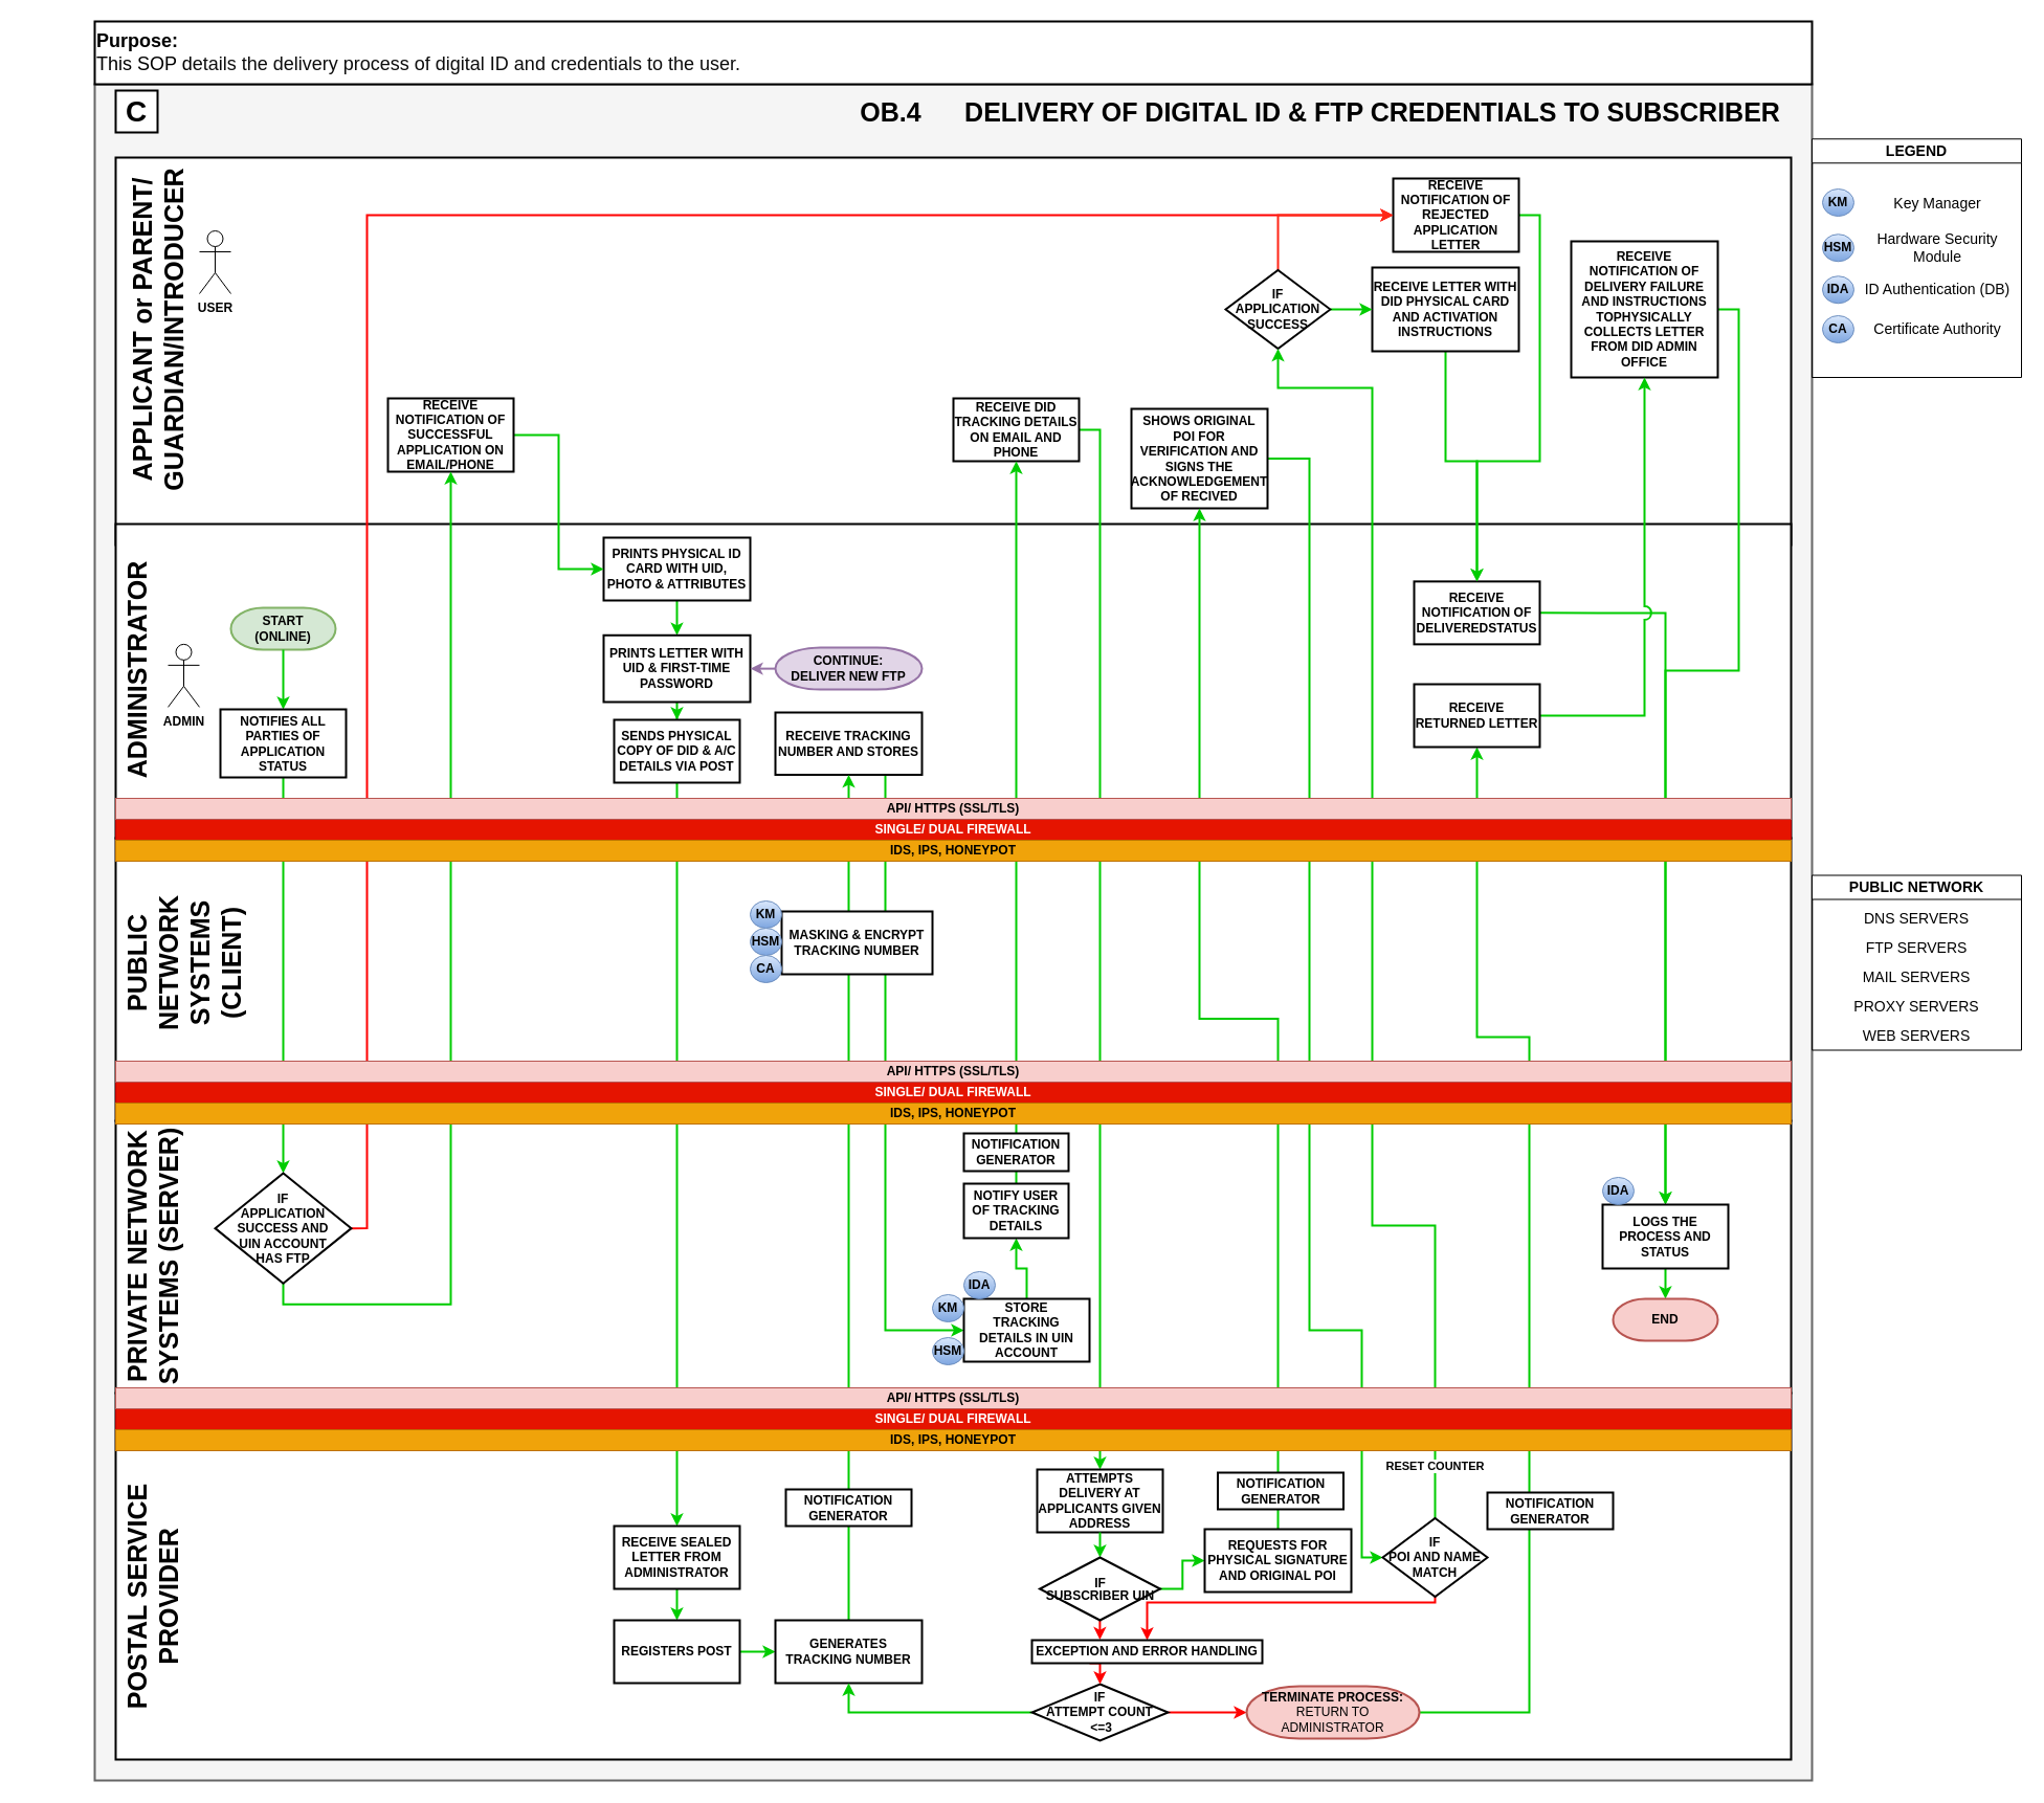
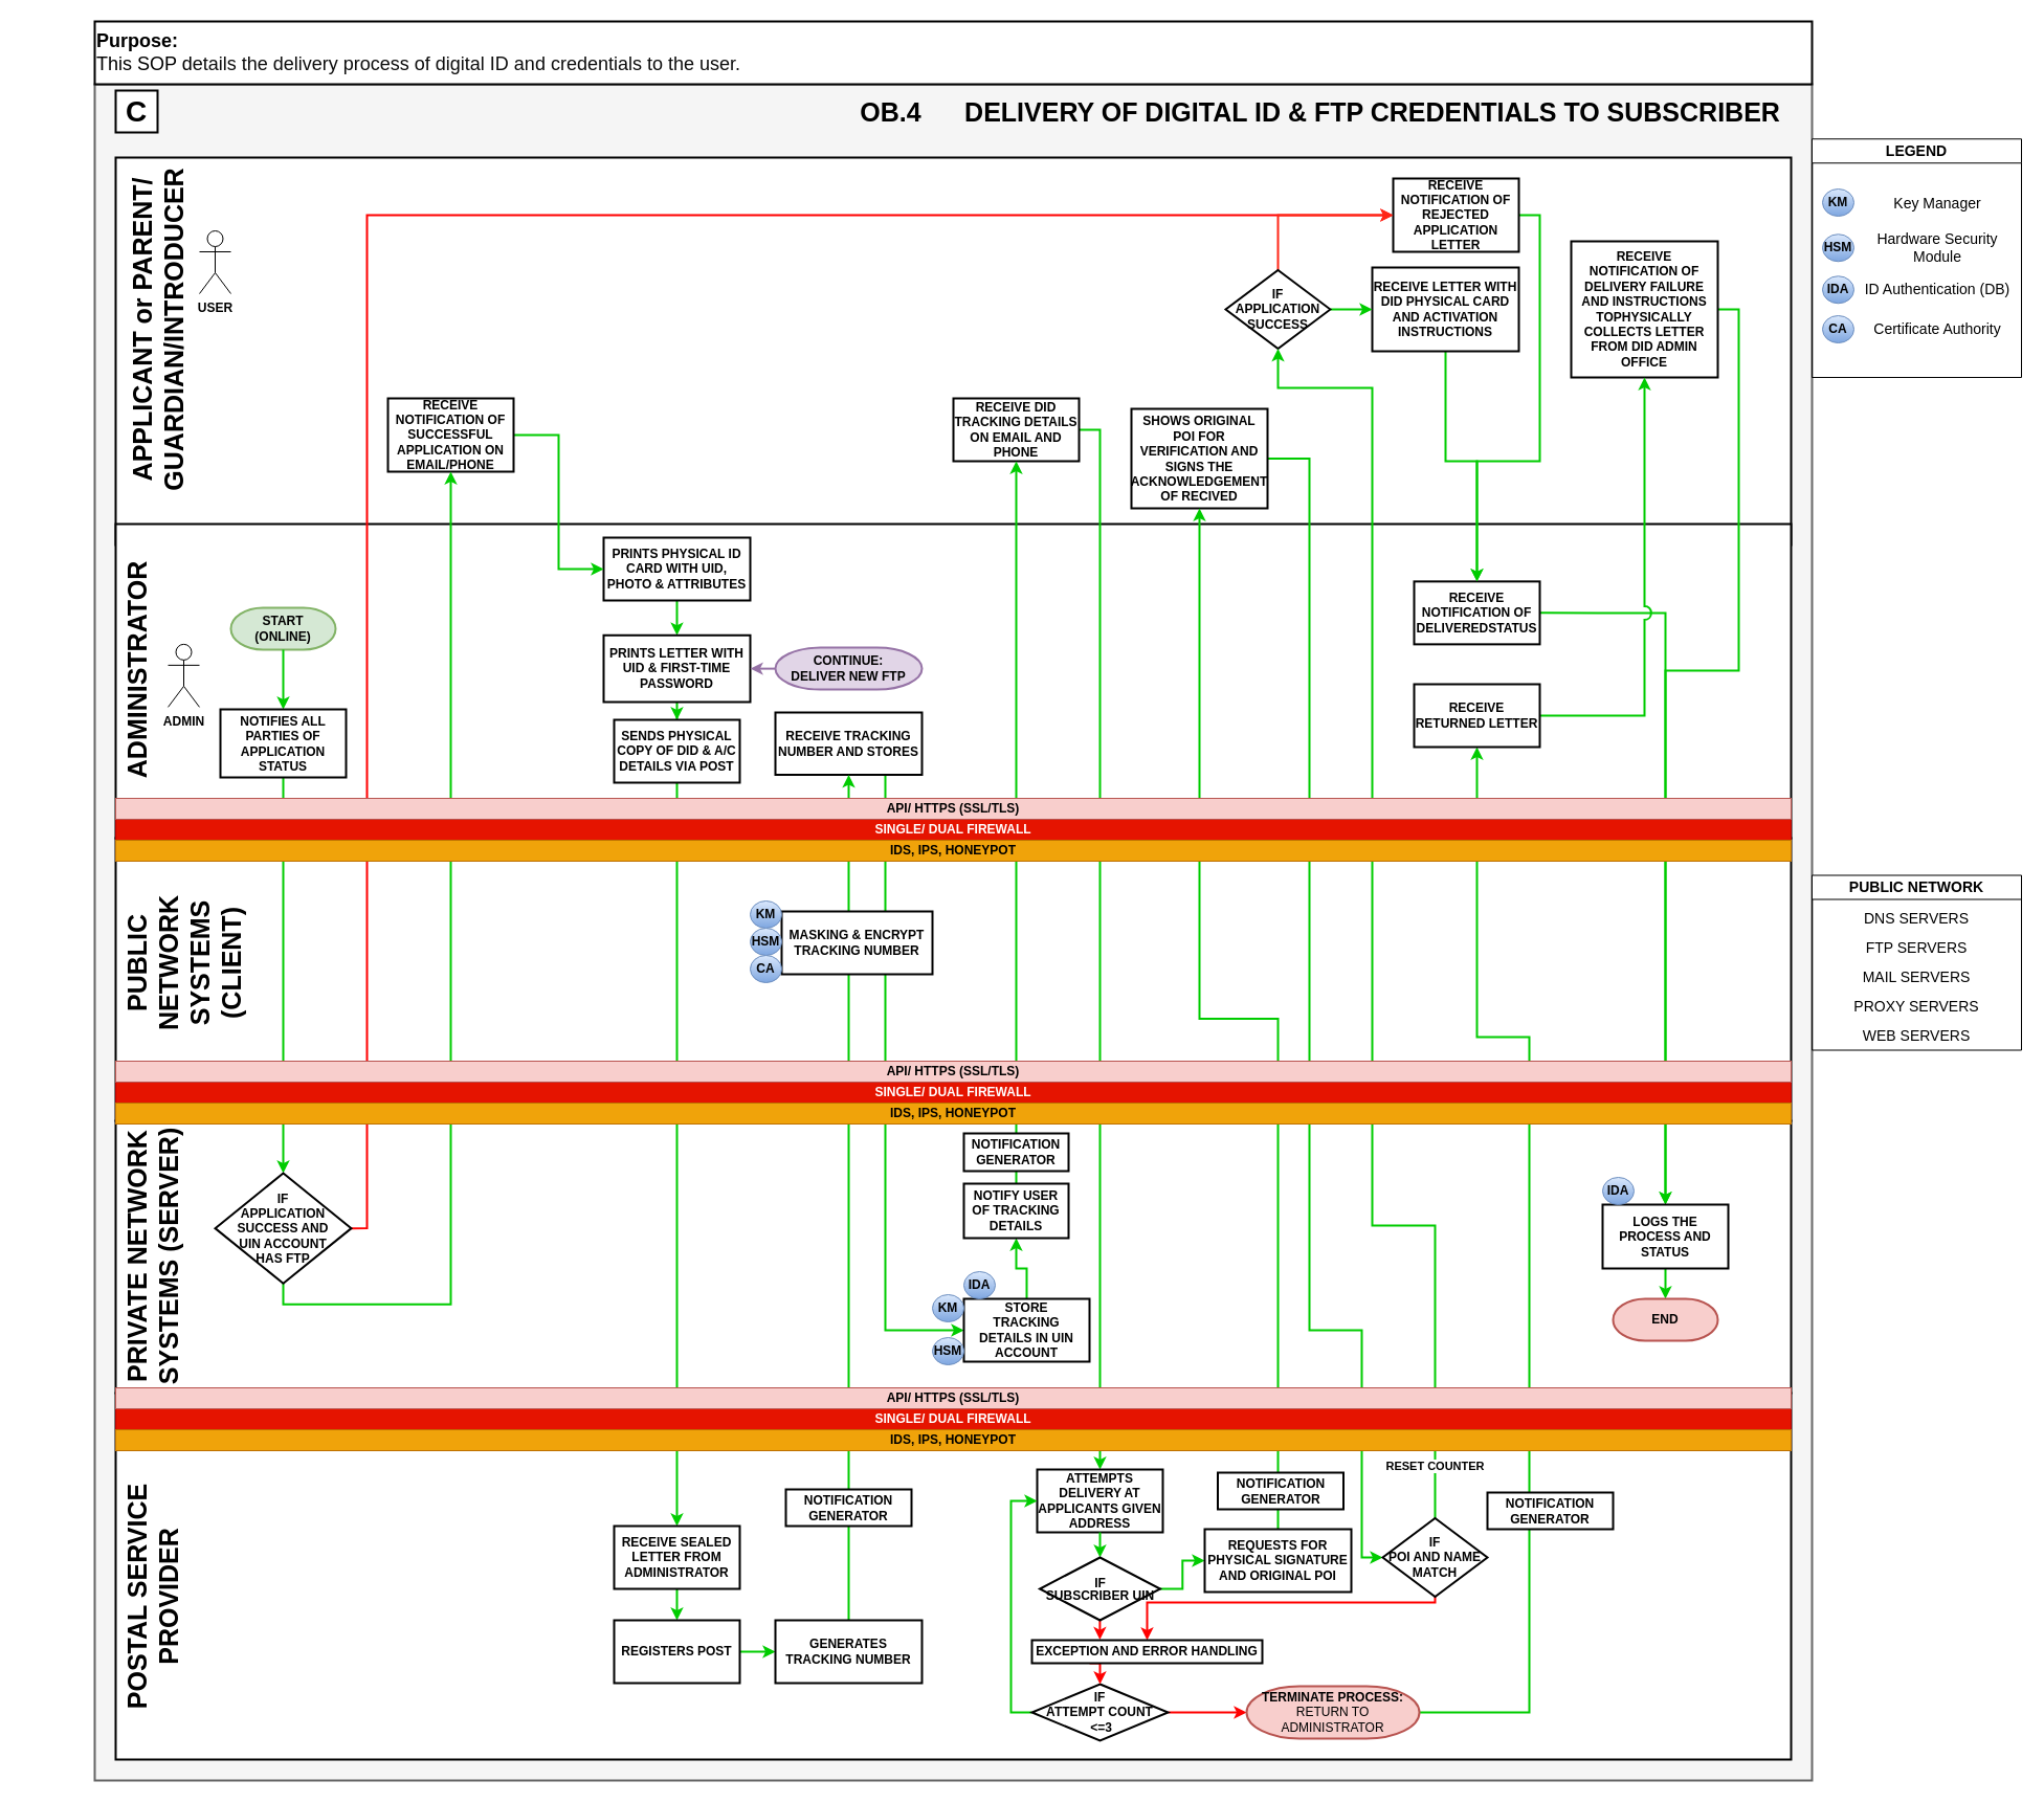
- <mxCell id="39" style="edgeStyle=orthogonalEdgeStyle;rounded=0;orthogonalLoop=1;jettySize=auto;html=1;exitX=0;exitY=0.5;exitDx=0;exitDy=0;strokeColor=#00CC00;fontStyle=1;strokeWidth=2;" parent="1" source="41" target="33" edge="1"><mxGeometry relative="1" as="geometry" /></mxCell>
+ <mxCell id="39" style="edgeStyle=orthogonalEdgeStyle;rounded=0;orthogonalLoop=1;jettySize=auto;html=1;exitX=0;exitY=0.5;exitDx=0;exitDy=0;entryX=0;entryY=0.5;entryDx=0;entryDy=0;strokeColor=#00CC00;fontStyle=1;strokeWidth=2;" parent="1" source="41" target="36" edge="1"><mxGeometry relative="1" as="geometry" /></mxCell>
